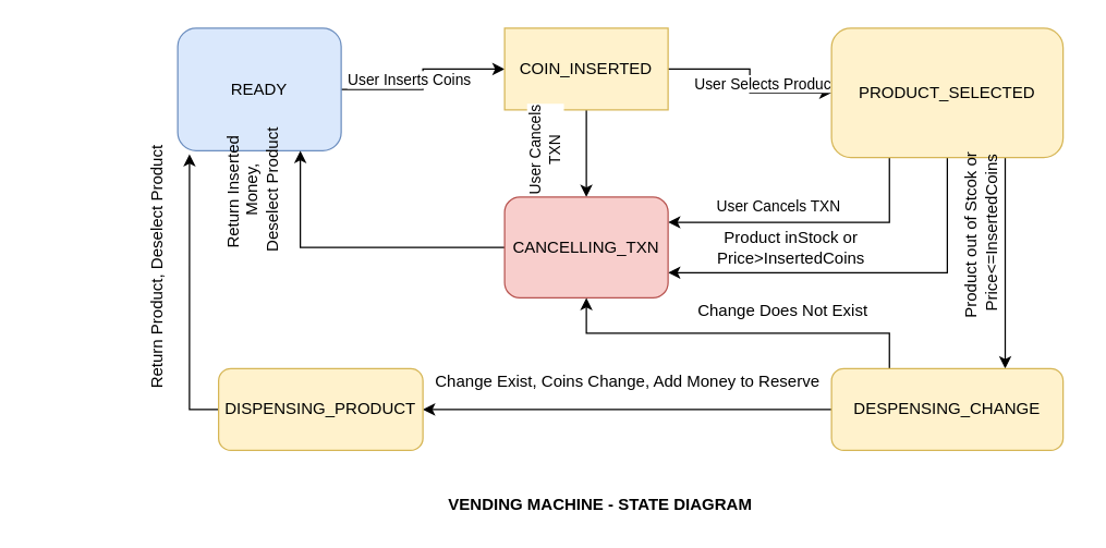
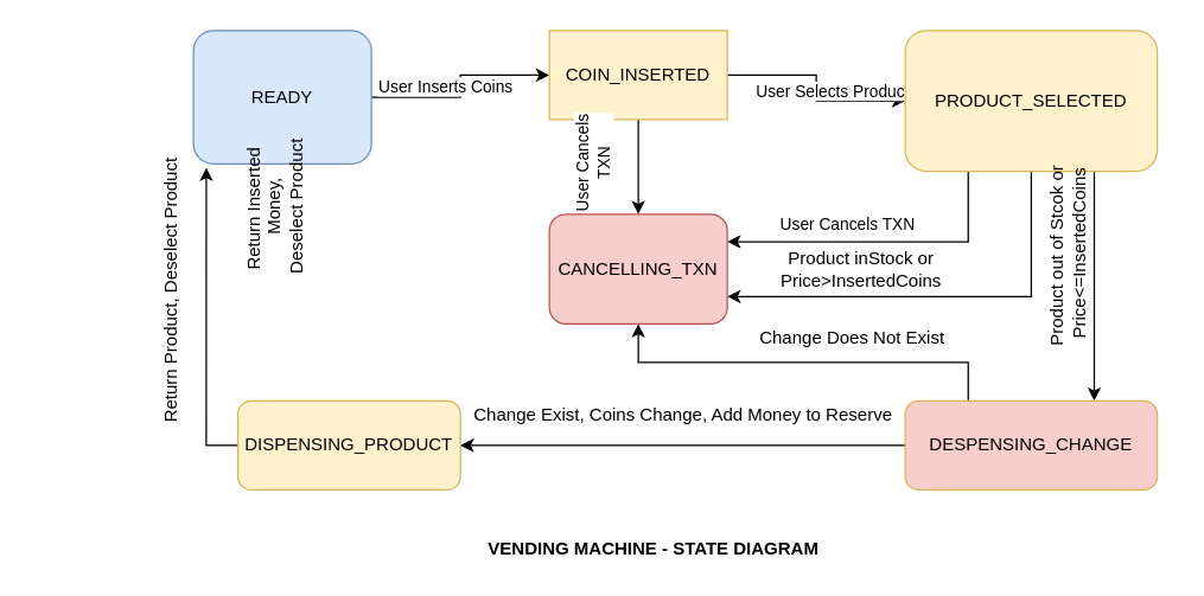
- <mxCell id="13" style="edgeStyle=orthogonalEdgeStyle;rounded=0;orthogonalLoop=1;jettySize=auto;html=1;exitX=0;exitY=0.5;exitDx=0;exitDy=0;entryX=0.75;entryY=1;entryDx=0;entryDy=0;" parent="1" source="14" target="4" edge="1"><mxGeometry relative="1" as="geometry" /></mxCell>
- <mxCell id="19" value="DESPENSING_CHANGE" style="rounded=1;whiteSpace=wrap;html=1;fillColor=#fff2cc;strokeColor=#d6b656;" parent="1" vertex="1"><mxGeometry x="610" y="270" width="170" height="60" as="geometry" /></mxCell>
+ <mxCell id="19" value="DESPENSING_CHANGE" style="rounded=1;whiteSpace=wrap;html=1;fillColor=#f8cecc;strokeColor=#d6b656;" parent="1" vertex="1"><mxGeometry x="610" y="270" width="170" height="60" as="geometry" /></mxCell>
